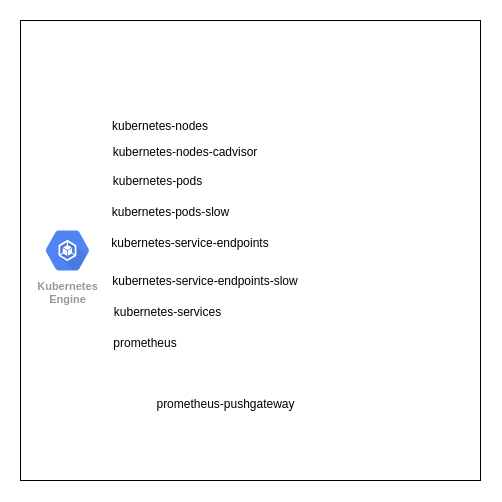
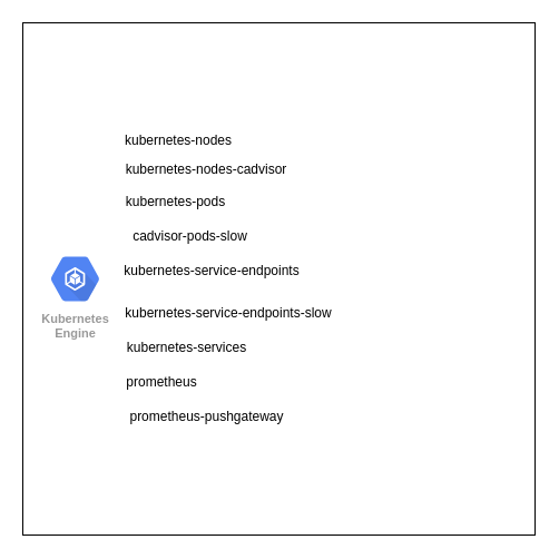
- <mxCell id="7" value="&lt;div&gt;&lt;div&gt;kubernetes-pods-slow&lt;br&gt;&lt;/div&gt;&lt;/div&gt;" style="text;html=1;strokeColor=none;fillColor=none;align=center;verticalAlign=middle;whiteSpace=wrap;rounded=0;" vertex="1" parent="1"><mxGeometry x="107.5" y="196" width="125" height="31" as="geometry" /></mxCell>
+ <mxCell id="7" value="&lt;div&gt;&lt;div&gt;cadvisor-pods-slow&lt;br&gt;&lt;/div&gt;&lt;/div&gt;" style="text;html=1;strokeColor=none;fillColor=none;align=center;verticalAlign=middle;whiteSpace=wrap;rounded=0;" vertex="1" parent="1"><mxGeometry x="107.5" y="196" width="125" height="31" as="geometry" /></mxCell>
- <mxCell id="12" value="&lt;div&gt;&lt;div&gt;&lt;div&gt;prometheus-pushgateway&lt;/div&gt;&lt;/div&gt;&lt;/div&gt;" style="text;html=1;strokeColor=none;fillColor=none;align=center;verticalAlign=middle;whiteSpace=wrap;rounded=0;" vertex="1" parent="1"><mxGeometry x="153.75" y="388" width="142.5" height="31" as="geometry" /></mxCell>
+ <mxCell id="12" value="&lt;div&gt;&lt;div&gt;&lt;div&gt;prometheus-pushgateway&lt;/div&gt;&lt;/div&gt;&lt;/div&gt;" style="text;html=1;strokeColor=none;fillColor=none;align=center;verticalAlign=middle;whiteSpace=wrap;rounded=0;" vertex="1" parent="1"><mxGeometry x="113.75" y="358" width="142.5" height="31" as="geometry" /></mxCell>
